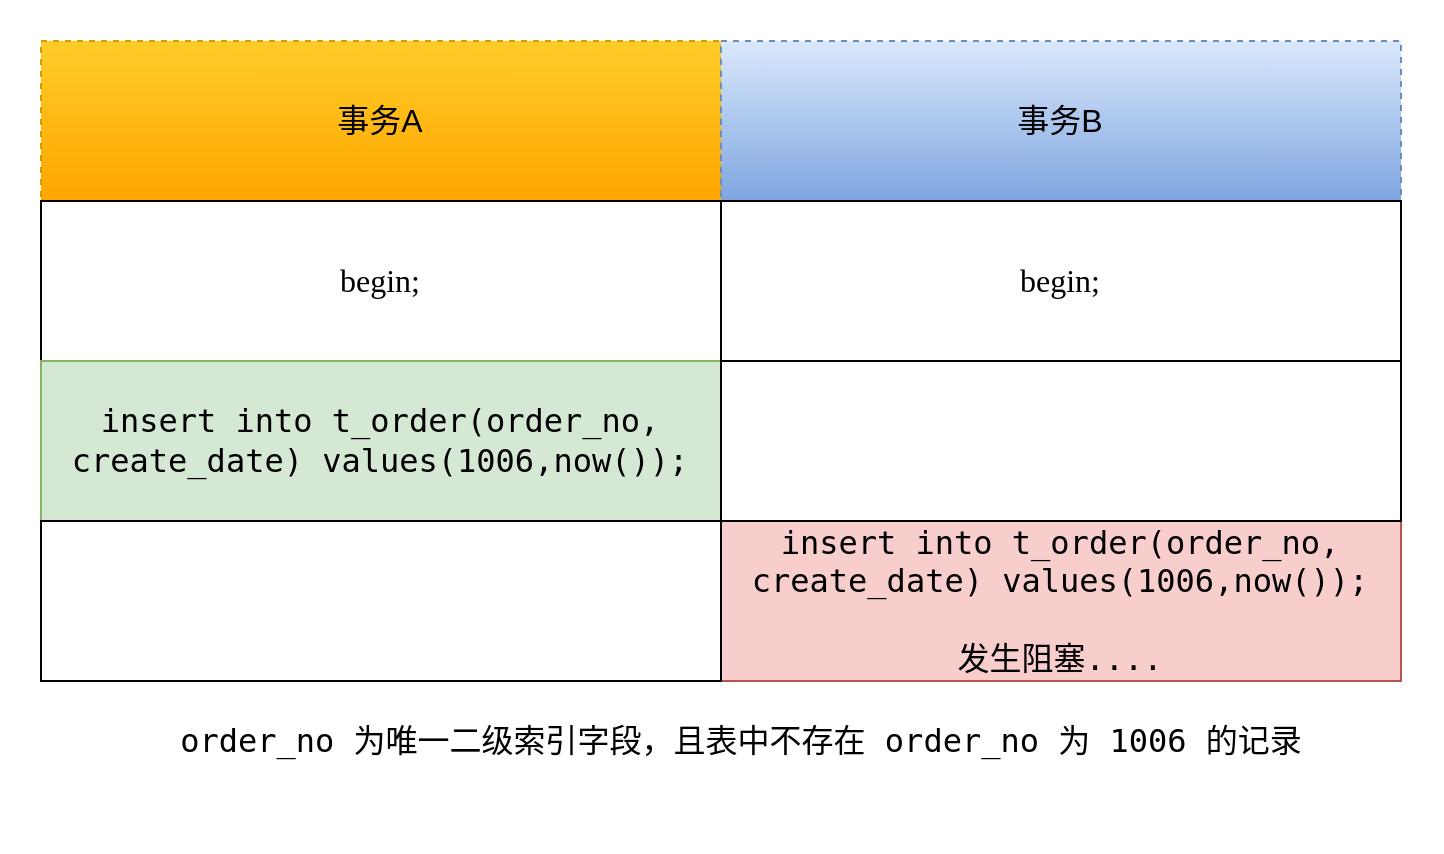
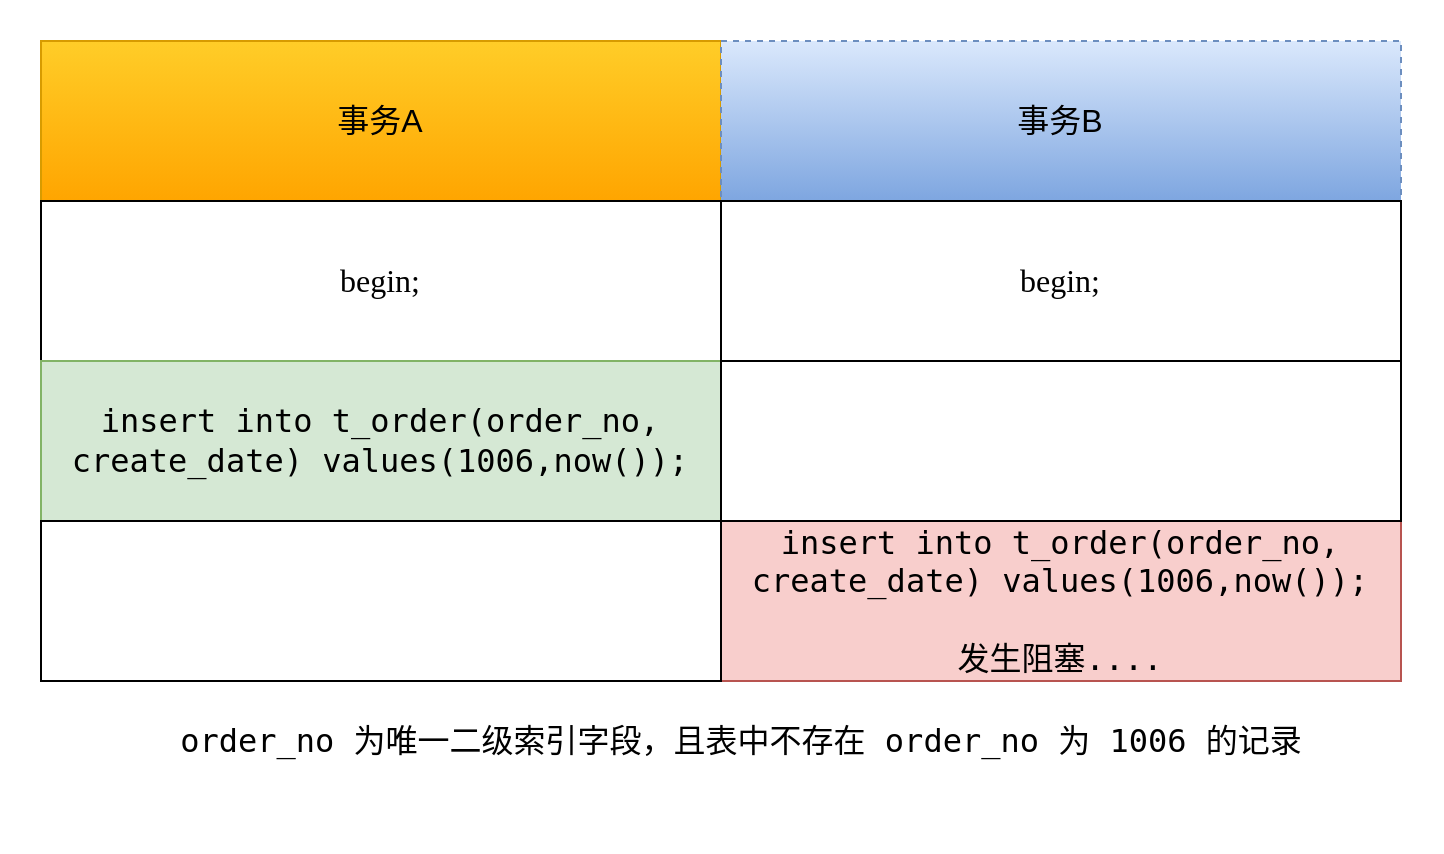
- <mxCell id="2" value="事务A" style="rounded=0;whiteSpace=wrap;html=1;fontSize=16;fillColor=#ffcd28;gradientColor=#ffa500;strokeColor=#d79b00;dashed=1;" vertex="1" parent="1"><mxGeometry x="20" y="20" width="340.0" height="80" as="geometry" /></mxCell>
+ <mxCell id="2" value="事务A" style="rounded=0;whiteSpace=wrap;html=1;fontSize=16;fillColor=#ffcd28;gradientColor=#ffa500;strokeColor=#d79b00;" vertex="1" parent="1"><mxGeometry x="20" y="20" width="340.0" height="80" as="geometry" /></mxCell>
